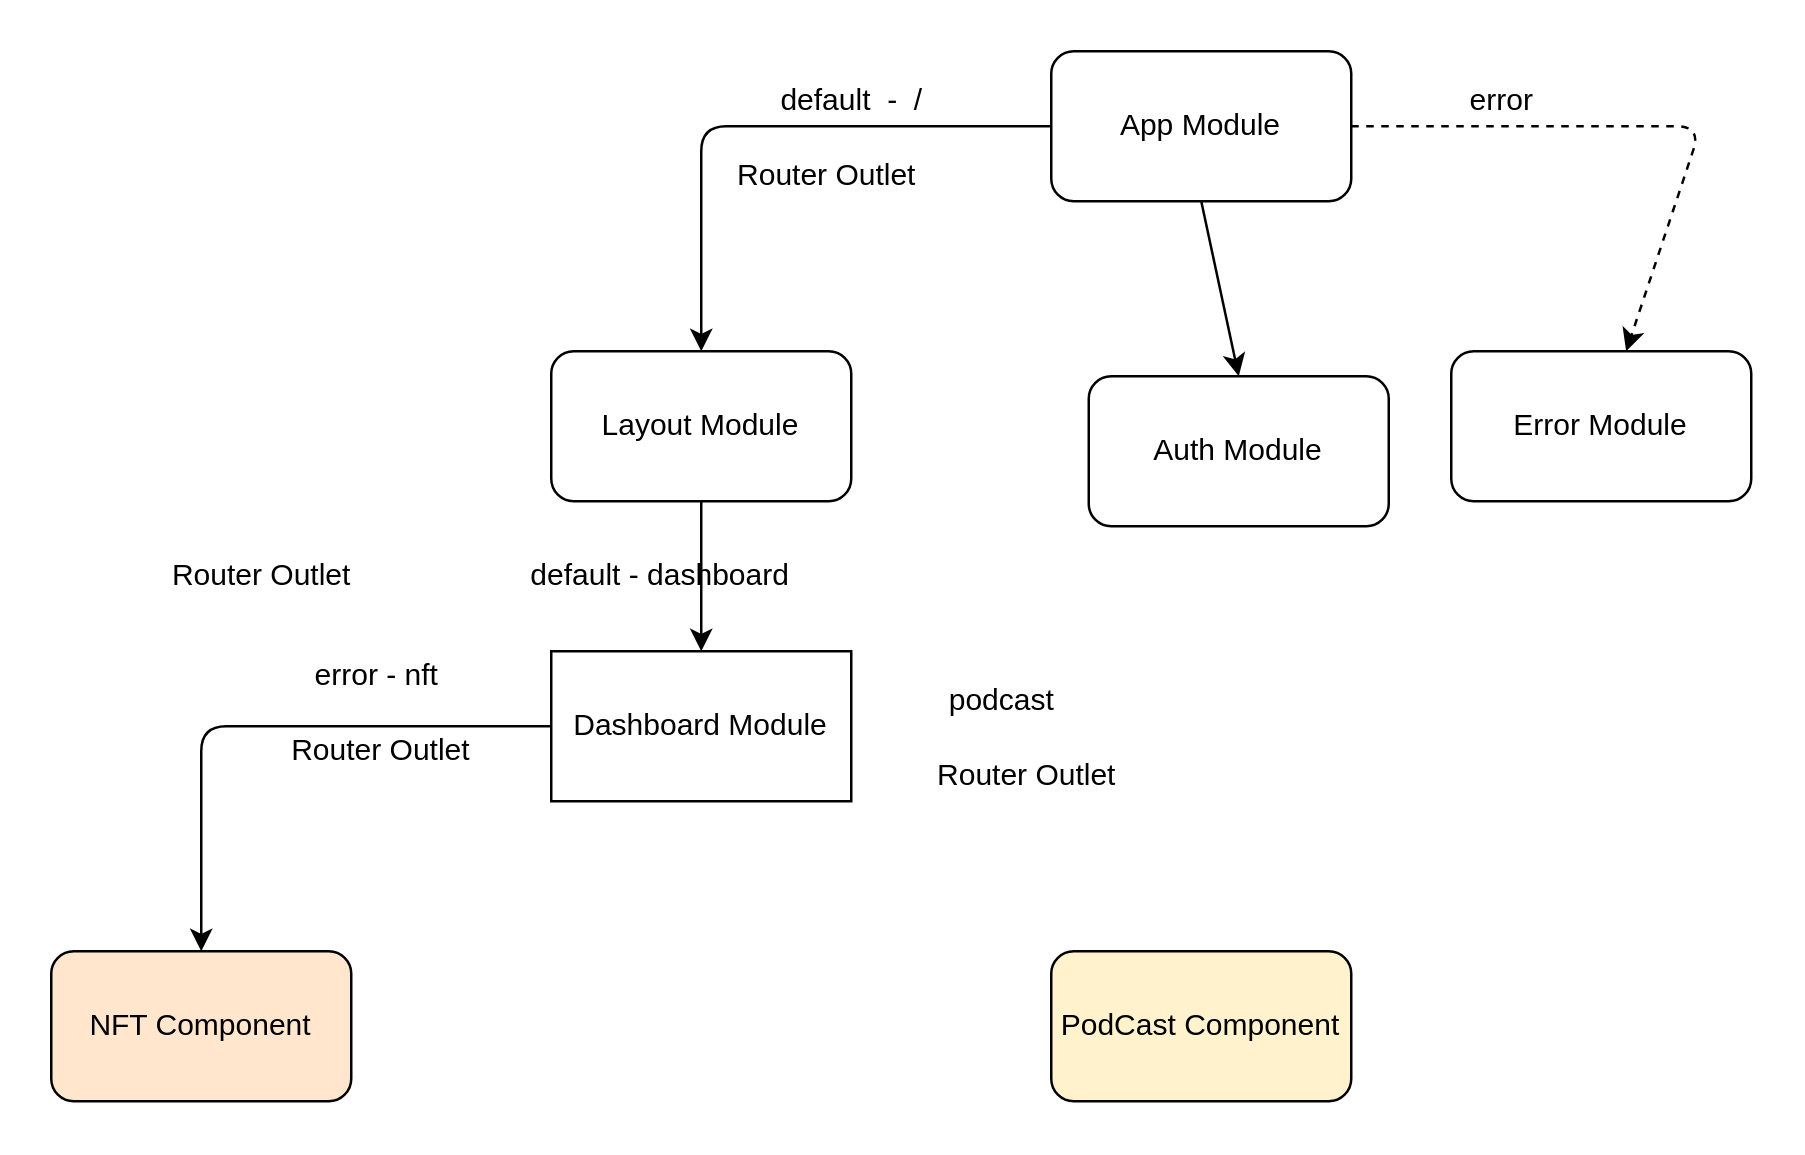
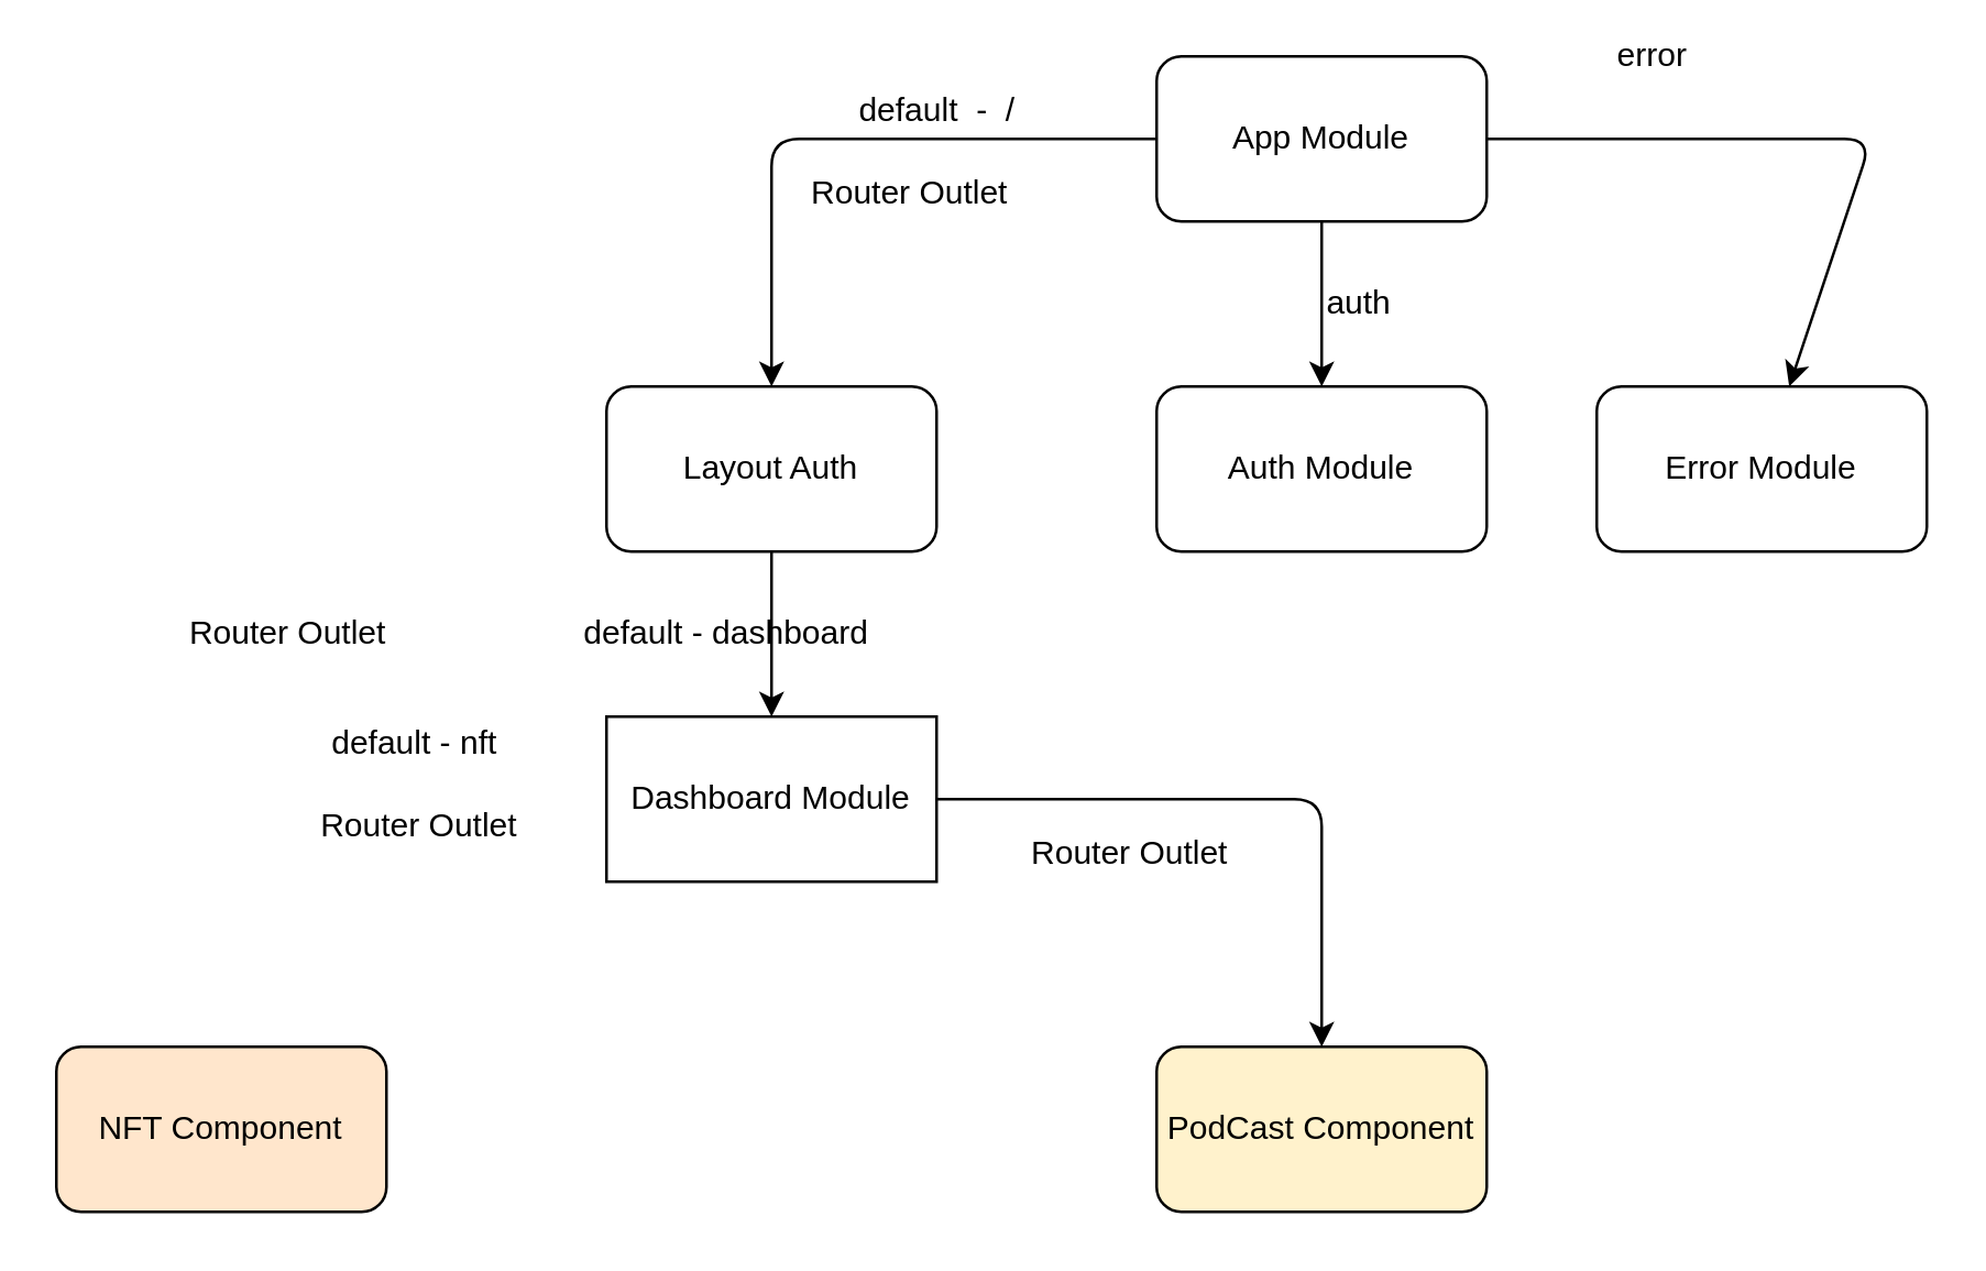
- <mxCell id="23" value="error" style="text;html=1;align=center;verticalAlign=middle;resizable=0;points=[];autosize=1;strokeColor=none;fillColor=none;" vertex="1" parent="1"><mxGeometry x="575" y="25" width="50" height="30" as="geometry" /></mxCell>
+ <mxCell id="23" value="error" style="text;html=1;align=center;verticalAlign=middle;resizable=0;points=[];autosize=1;strokeColor=none;fillColor=none;" vertex="1" parent="1"><mxGeometry x="575" y="5" width="50" height="30" as="geometry" /></mxCell>
- <mxCell id="10" value="" style="endArrow=classic;html=1;entryX=0.583;entryY=0;entryDx=0;entryDy=0;entryPerimeter=0;exitX=1;exitY=0.5;exitDx=0;exitDy=0;dashed=1;" edge="1" parent="1" source="2" target="5"><mxGeometry width="50" height="50" relative="1" as="geometry"><mxPoint x="510" y="110" as="sourcePoint" /><mxPoint x="680" y="60" as="targetPoint" /><Array as="points"><mxPoint x="680" y="50" /></Array></mxGeometry></mxCell>
+ <mxCell id="10" value="" style="endArrow=classic;html=1;entryX=0.583;entryY=0;entryDx=0;entryDy=0;entryPerimeter=0;exitX=1;exitY=0.5;exitDx=0;exitDy=0;" edge="1" parent="1" source="2" target="5"><mxGeometry width="50" height="50" relative="1" as="geometry"><mxPoint x="510" y="110" as="sourcePoint" /><mxPoint x="680" y="60" as="targetPoint" /><Array as="points"><mxPoint x="680" y="50" /></Array></mxGeometry></mxCell>
+ <mxCell id="22" value="&amp;nbsp; auth" style="text;html=1;align=center;verticalAlign=middle;resizable=0;points=[];autosize=1;strokeColor=none;fillColor=none;" vertex="1" parent="1"><mxGeometry x="465" y="95" width="50" height="30" as="geometry" /></mxCell>
- <mxCell id="3" value="Layout Module" style="rounded=1;whiteSpace=wrap;html=1;" vertex="1" parent="1"><mxGeometry x="220" y="140" width="120" height="60" as="geometry" /></mxCell>
+ <mxCell id="3" value="Layout Auth" style="rounded=1;whiteSpace=wrap;html=1;" vertex="1" parent="1"><mxGeometry x="220" y="140" width="120" height="60" as="geometry" /></mxCell>
- <mxCell id="4" value="Auth Module" style="rounded=1;whiteSpace=wrap;html=1;" vertex="1" parent="1"><mxGeometry x="435" y="150" width="120" height="60" as="geometry" /></mxCell>
+ <mxCell id="4" value="Auth Module" style="rounded=1;whiteSpace=wrap;html=1;" vertex="1" parent="1"><mxGeometry x="420" y="140" width="120" height="60" as="geometry" /></mxCell>
- <mxCell id="15" value="error - nft" style="text;html=1;align=center;verticalAlign=middle;resizable=0;points=[];autosize=1;strokeColor=none;fillColor=none;" vertex="1" parent="1"><mxGeometry x="110" y="255" width="80" height="30" as="geometry" /></mxCell>
+ <mxCell id="15" value="default - nft" style="text;html=1;align=center;verticalAlign=middle;resizable=0;points=[];autosize=1;strokeColor=none;fillColor=none;" vertex="1" parent="1"><mxGeometry x="110" y="255" width="80" height="30" as="geometry" /></mxCell>
- <mxCell id="17" value="podcast" style="text;html=1;align=center;verticalAlign=middle;resizable=0;points=[];autosize=1;strokeColor=none;fillColor=none;" vertex="1" parent="1"><mxGeometry x="365" y="265" width="70" height="30" as="geometry" /></mxCell>
- <mxCell id="13" value="" style="endArrow=classic;html=1;entryX=0.5;entryY=0;entryDx=0;entryDy=0;exitX=0;exitY=0.5;exitDx=0;exitDy=0;" edge="1" parent="1" source="6" target="7"><mxGeometry width="50" height="50" relative="1" as="geometry"><mxPoint x="340" y="130" as="sourcePoint" /><mxPoint x="390" y="80" as="targetPoint" /><Array as="points"><mxPoint x="80" y="290" /></Array></mxGeometry></mxCell>
+ <mxCell id="14" value="" style="endArrow=classic;html=1;entryX=0.5;entryY=0;entryDx=0;entryDy=0;exitX=1;exitY=0.5;exitDx=0;exitDy=0;" edge="1" parent="1" source="6" target="8"><mxGeometry width="50" height="50" relative="1" as="geometry"><mxPoint x="340" y="130" as="sourcePoint" /><mxPoint x="390" y="80" as="targetPoint" /><Array as="points"><mxPoint x="480" y="290" /></Array></mxGeometry></mxCell>
